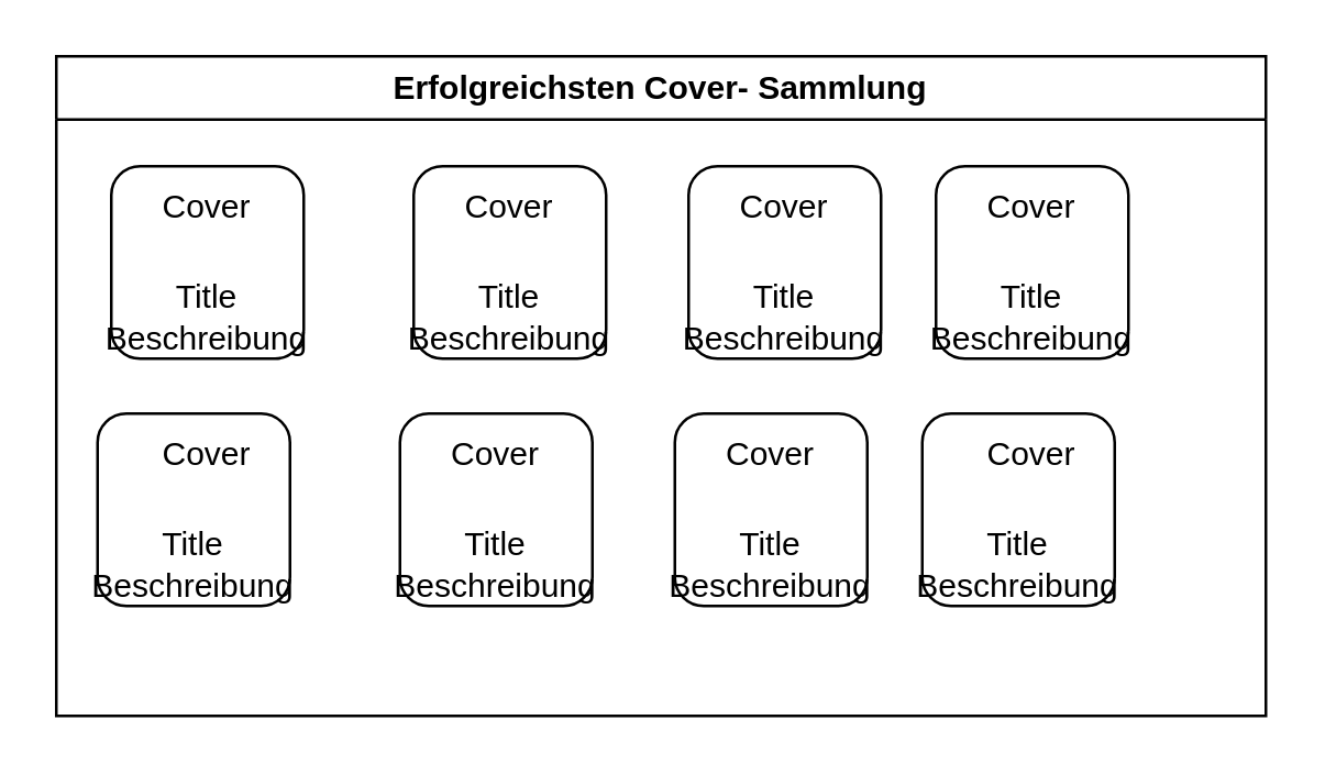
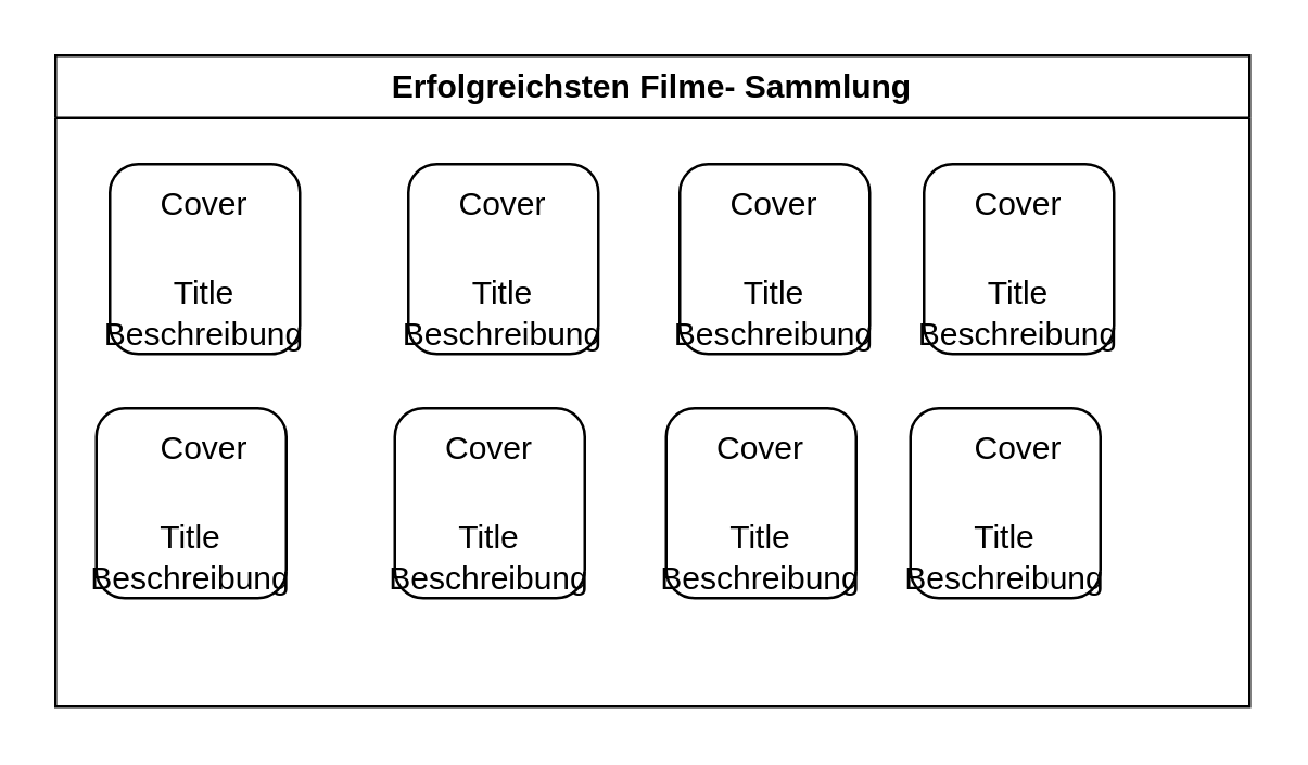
- <mxCell id="2" value="Erfolgreichsten Cover- Sammlung" style="swimlane;whiteSpace=wrap;html=1;" parent="1" vertex="1"><mxGeometry x="20" y="20" width="440" height="240" as="geometry" /></mxCell>
+ <mxCell id="2" value="Erfolgreichsten Filme- Sammlung" style="swimlane;whiteSpace=wrap;html=1;" parent="1" vertex="1"><mxGeometry x="20" y="20" width="440" height="240" as="geometry" /></mxCell>
